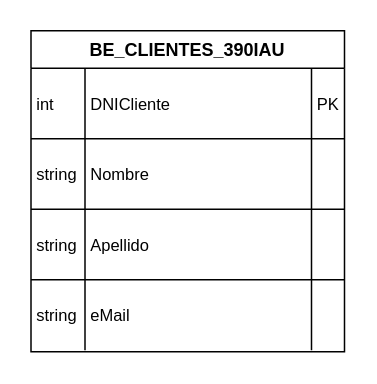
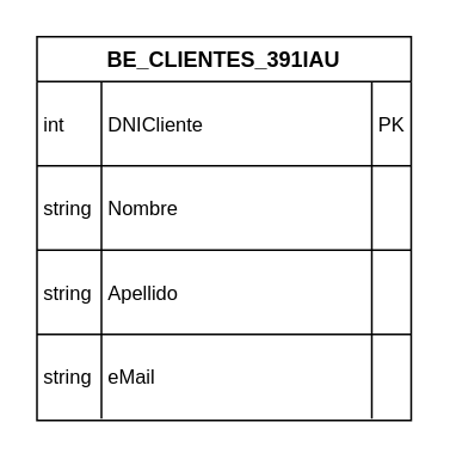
- <mxCell id="2" value="BE_CLIENTES_390IAU" style="shape=table;startSize=25;container=1;collapsible=0;childLayout=tableLayout;fixedRows=1;rowLines=1;fontStyle=1;align=center;resizeLast=1;" vertex="1" parent="1"><mxGeometry x="20" y="20" width="209" height="214" as="geometry" /></mxCell>
+ <mxCell id="2" value="BE_CLIENTES_391IAU" style="shape=table;startSize=25;container=1;collapsible=0;childLayout=tableLayout;fixedRows=1;rowLines=1;fontStyle=1;align=center;resizeLast=1;" vertex="1" parent="1"><mxGeometry x="20" y="20" width="209" height="214" as="geometry" /></mxCell>
